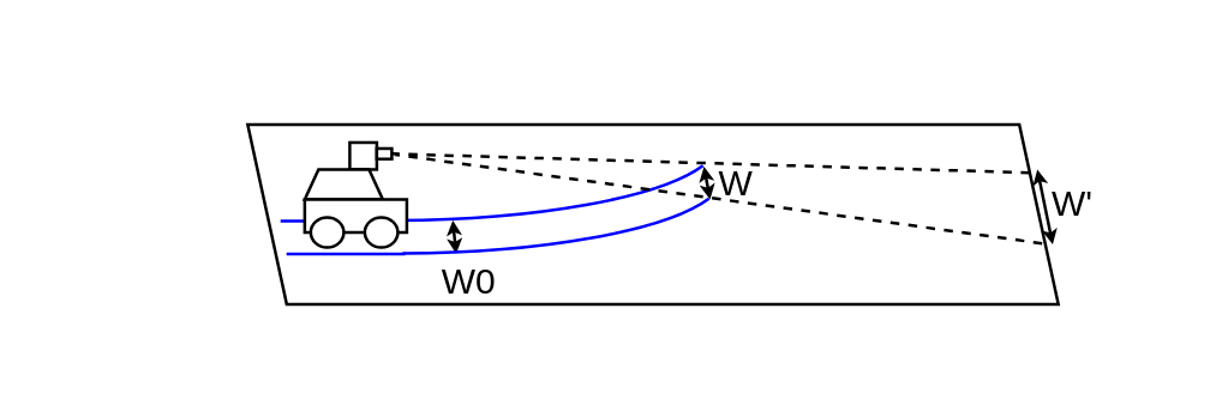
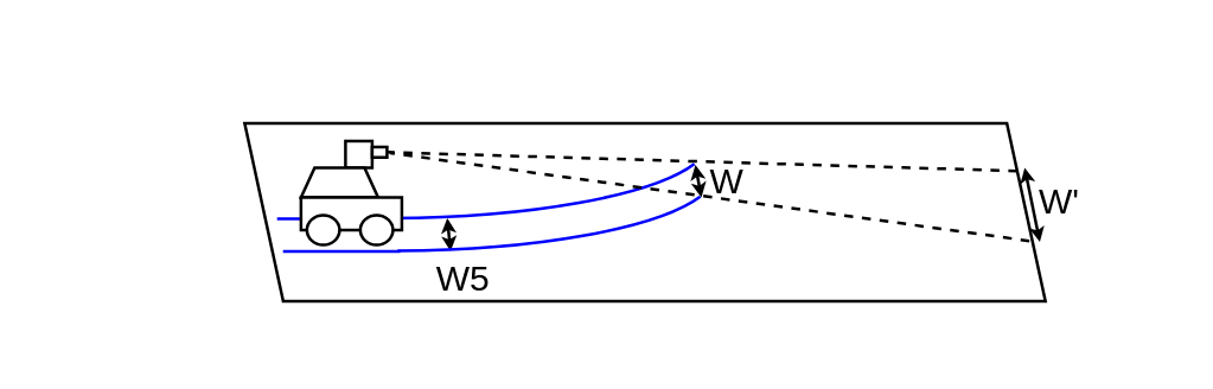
- <mxCell id="15" value="W0" style="text;html=1;strokeColor=none;fillColor=none;align=center;verticalAlign=middle;whiteSpace=wrap;rounded=0;strokeWidth=1;" vertex="1" parent="1"><mxGeometry x="126" y="79" width="60" height="30" as="geometry" /></mxCell>
+ <mxCell id="15" value="W5" style="text;html=1;strokeColor=none;fillColor=none;align=center;verticalAlign=middle;whiteSpace=wrap;rounded=0;strokeWidth=1;" vertex="1" parent="1"><mxGeometry x="126" y="79" width="60" height="30" as="geometry" /></mxCell>
